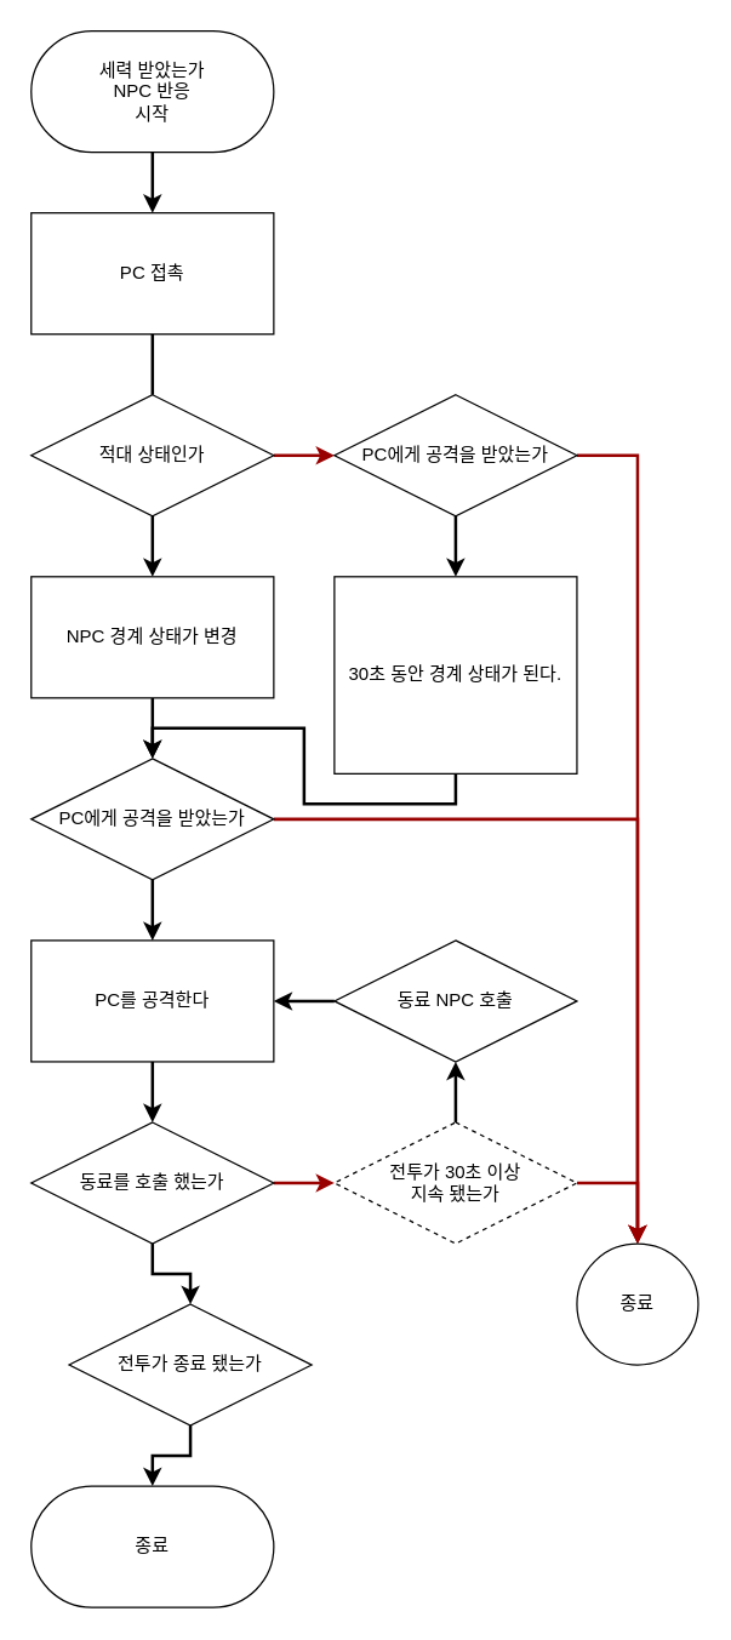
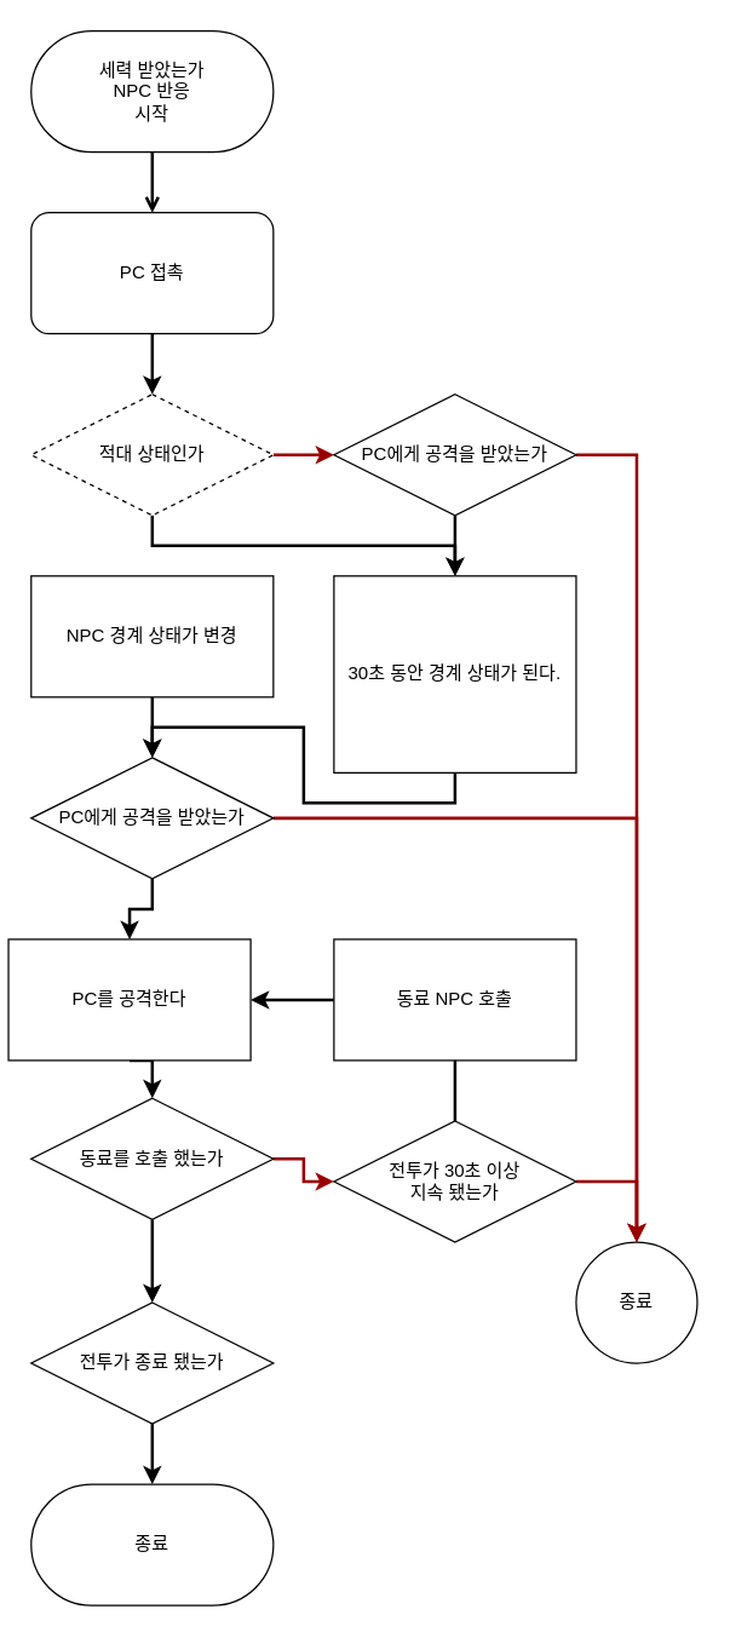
- <mxCell id="2" style="edgeStyle=orthogonalEdgeStyle;rounded=0;orthogonalLoop=1;jettySize=auto;html=1;exitX=0.5;exitY=1;exitDx=0;exitDy=0;entryX=0.5;entryY=0;entryDx=0;entryDy=0;strokeWidth=2;" edge="1" parent="1" source="3" target="8"><mxGeometry relative="1" as="geometry" /></mxCell>
+ <mxCell id="2" style="edgeStyle=orthogonalEdgeStyle;rounded=0;orthogonalLoop=1;jettySize=auto;html=1;exitX=0.5;exitY=1;exitDx=0;exitDy=0;entryX=0.5;entryY=0;entryDx=0;entryDy=0;strokeWidth=2;endArrow=open;" edge="1" parent="1" source="3" target="8"><mxGeometry relative="1" as="geometry" /></mxCell>
- <mxCell id="8" value="PC 접촉" style="whiteSpace=wrap;html=1;" vertex="1" parent="1"><mxGeometry x="20" y="140" width="160" height="80" as="geometry" /></mxCell>
+ <mxCell id="8" value="PC 접촉" style="whiteSpace=wrap;html=1;rounded=1;" vertex="1" parent="1"><mxGeometry x="20" y="140" width="160" height="80" as="geometry" /></mxCell>
- <mxCell id="7" style="edgeStyle=orthogonalEdgeStyle;rounded=0;orthogonalLoop=1;jettySize=auto;html=1;exitX=0.5;exitY=1;exitDx=0;exitDy=0;entryX=0.5;entryY=0;entryDx=0;entryDy=0;strokeWidth=2;endArrow=none;" edge="1" parent="1" source="8" target="6"><mxGeometry relative="1" as="geometry" /></mxCell>
+ <mxCell id="7" style="edgeStyle=orthogonalEdgeStyle;rounded=0;orthogonalLoop=1;jettySize=auto;html=1;exitX=0.5;exitY=1;exitDx=0;exitDy=0;entryX=0.5;entryY=0;entryDx=0;entryDy=0;strokeWidth=2;" edge="1" parent="1" source="8" target="6"><mxGeometry relative="1" as="geometry" /></mxCell>
- <mxCell id="6" value="적대 상태인가" style="rhombus;whiteSpace=wrap;html=1;" vertex="1" parent="1"><mxGeometry x="20" y="260" width="160" height="80" as="geometry" /></mxCell>
+ <mxCell id="6" value="적대 상태인가" style="rhombus;whiteSpace=wrap;html=1;dashed=1;" vertex="1" parent="1"><mxGeometry x="20" y="260" width="160" height="80" as="geometry" /></mxCell>
- <mxCell id="4" style="edgeStyle=orthogonalEdgeStyle;rounded=0;orthogonalLoop=1;jettySize=auto;html=1;exitX=0.5;exitY=1;exitDx=0;exitDy=0;entryX=0.5;entryY=0;entryDx=0;entryDy=0;strokeWidth=2;" edge="1" parent="1" source="6" target="10"><mxGeometry relative="1" as="geometry" /></mxCell>
+ <mxCell id="4" style="edgeStyle=orthogonalEdgeStyle;rounded=0;orthogonalLoop=1;jettySize=auto;html=1;exitX=0.5;exitY=1;exitDx=0;exitDy=0;strokeWidth=2;" edge="1" parent="1" source="6" target="26"><mxGeometry relative="1" as="geometry" /></mxCell>
- <mxCell id="18" value="PC를 공격한다" style="whiteSpace=wrap;html=1;" vertex="1" parent="1"><mxGeometry x="20" y="620" width="160" height="80" as="geometry" /></mxCell>
+ <mxCell id="18" value="PC를 공격한다" style="whiteSpace=wrap;html=1;" vertex="1" parent="1"><mxGeometry x="5" y="620" width="160" height="80" as="geometry" /></mxCell>
- <mxCell id="23" value="동료 NPC 호출" style="rhombus;whiteSpace=wrap;html=1;" vertex="1" parent="1"><mxGeometry x="220" y="620" width="160" height="80" as="geometry" /></mxCell>
+ <mxCell id="23" value="동료 NPC 호출" style="whiteSpace=wrap;html=1;" vertex="1" parent="1"><mxGeometry x="220" y="620" width="160" height="80" as="geometry" /></mxCell>
- <mxCell id="20" style="edgeStyle=orthogonalEdgeStyle;rounded=0;orthogonalLoop=1;jettySize=auto;html=1;exitX=0.5;exitY=0;exitDx=0;exitDy=0;strokeWidth=2;" edge="1" parent="1" source="21" target="23"><mxGeometry relative="1" as="geometry" /></mxCell>
+ <mxCell id="20" style="edgeStyle=orthogonalEdgeStyle;rounded=0;orthogonalLoop=1;jettySize=auto;html=1;exitX=0.5;exitY=0;exitDx=0;exitDy=0;strokeWidth=2;endArrow=none;" edge="1" parent="1" source="21" target="23"><mxGeometry relative="1" as="geometry" /></mxCell>
- <mxCell id="30" value="동료를 호출 했는가" style="rhombus;whiteSpace=wrap;html=1;" vertex="1" parent="1"><mxGeometry x="20" y="740" width="160" height="80" as="geometry" /></mxCell>
+ <mxCell id="30" value="동료를 호출 했는가" style="rhombus;whiteSpace=wrap;html=1;" vertex="1" parent="1"><mxGeometry x="20" y="725" width="160" height="80" as="geometry" /></mxCell>
- <mxCell id="21" value="전투가 30초 이상 &lt;br&gt;지속 됐는가" style="rhombus;whiteSpace=wrap;html=1;dashed=1;" vertex="1" parent="1"><mxGeometry x="220" y="740" width="160" height="80" as="geometry" /></mxCell>
+ <mxCell id="21" value="전투가 30초 이상 &lt;br&gt;지속 됐는가" style="rhombus;whiteSpace=wrap;html=1;" vertex="1" parent="1"><mxGeometry x="220" y="740" width="160" height="80" as="geometry" /></mxCell>
- <mxCell id="32" value="전투가 종료 됐는가" style="rhombus;whiteSpace=wrap;html=1;" vertex="1" parent="1"><mxGeometry x="45" y="860" width="160" height="80" as="geometry" /></mxCell>
+ <mxCell id="32" value="전투가 종료 됐는가" style="rhombus;whiteSpace=wrap;html=1;" vertex="1" parent="1"><mxGeometry x="20" y="860" width="160" height="80" as="geometry" /></mxCell>
